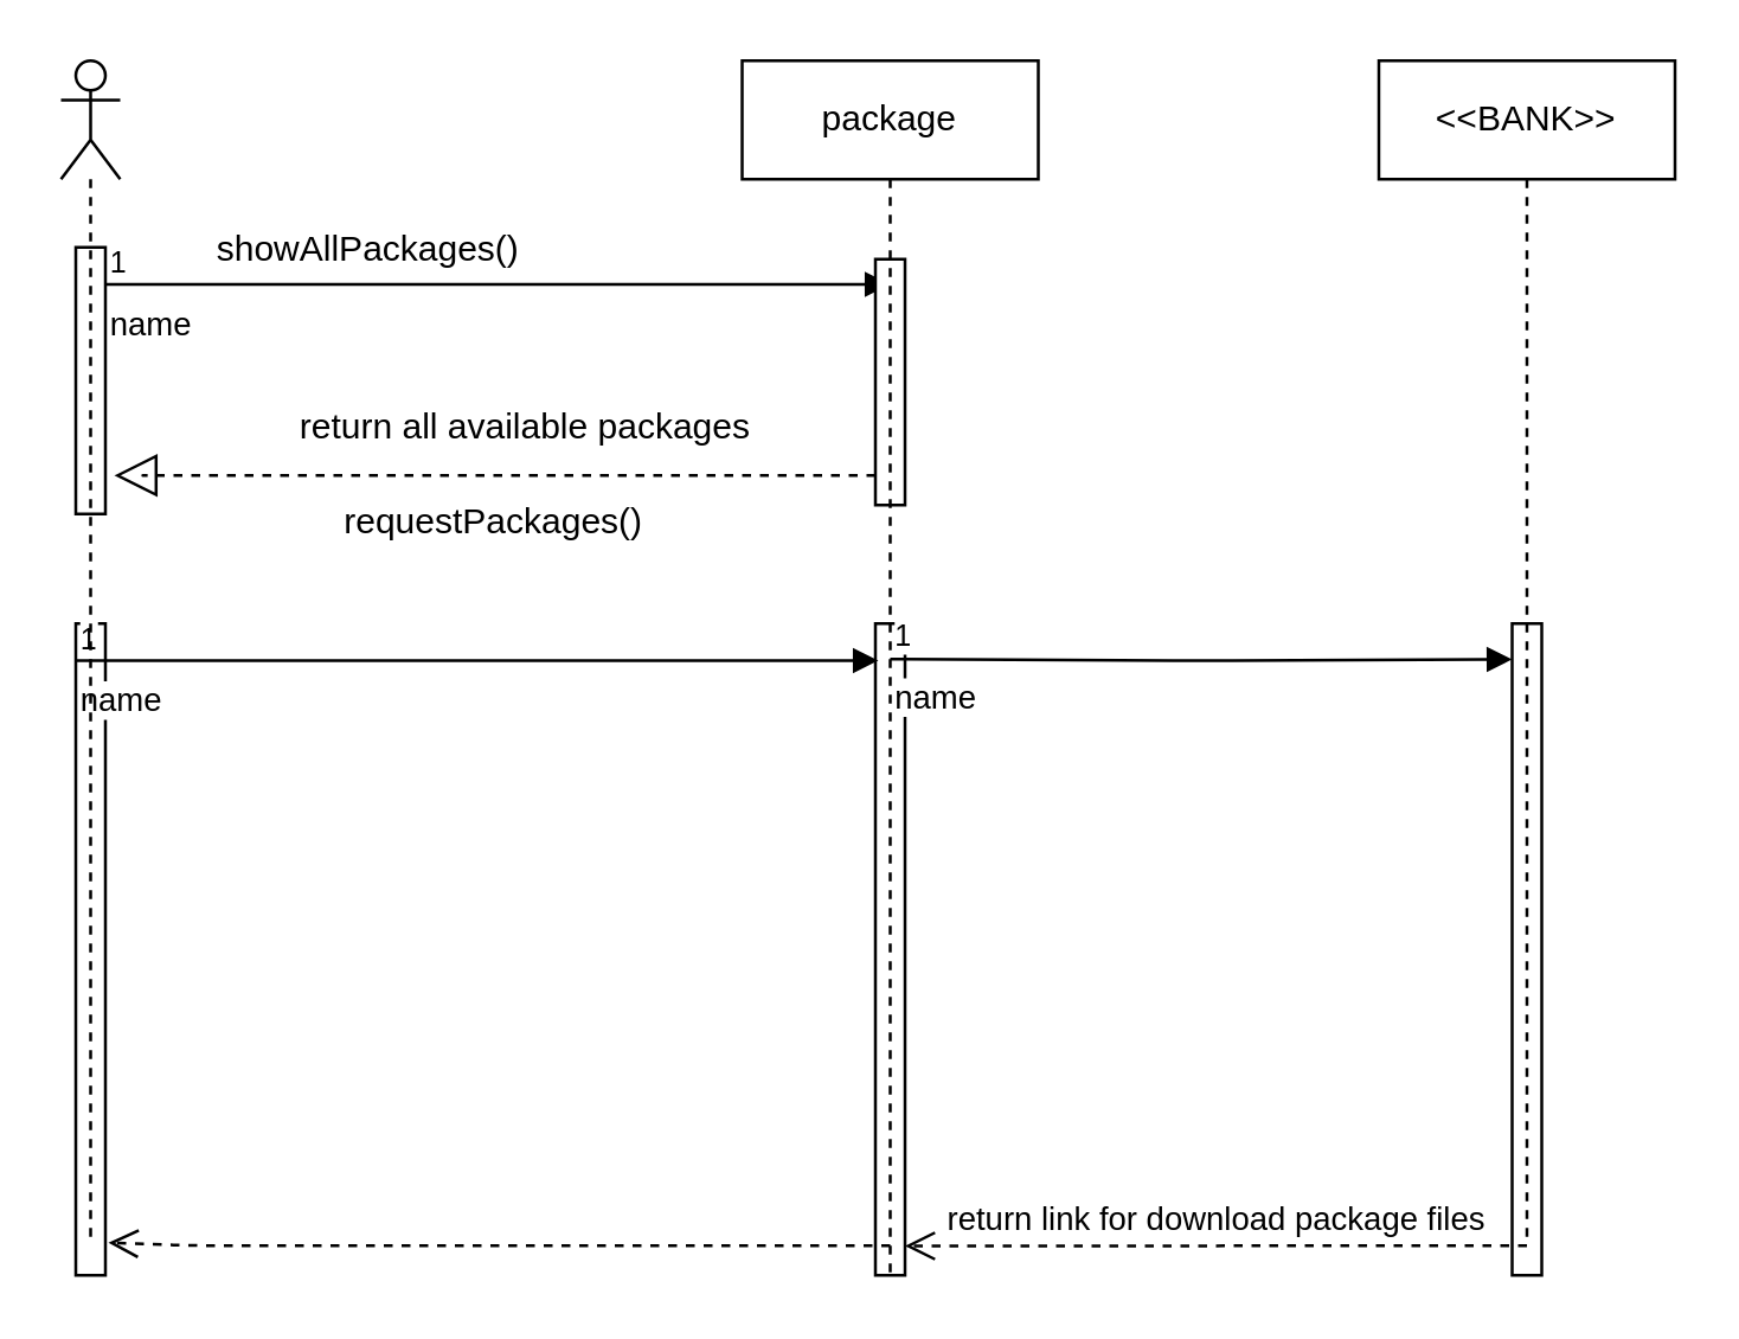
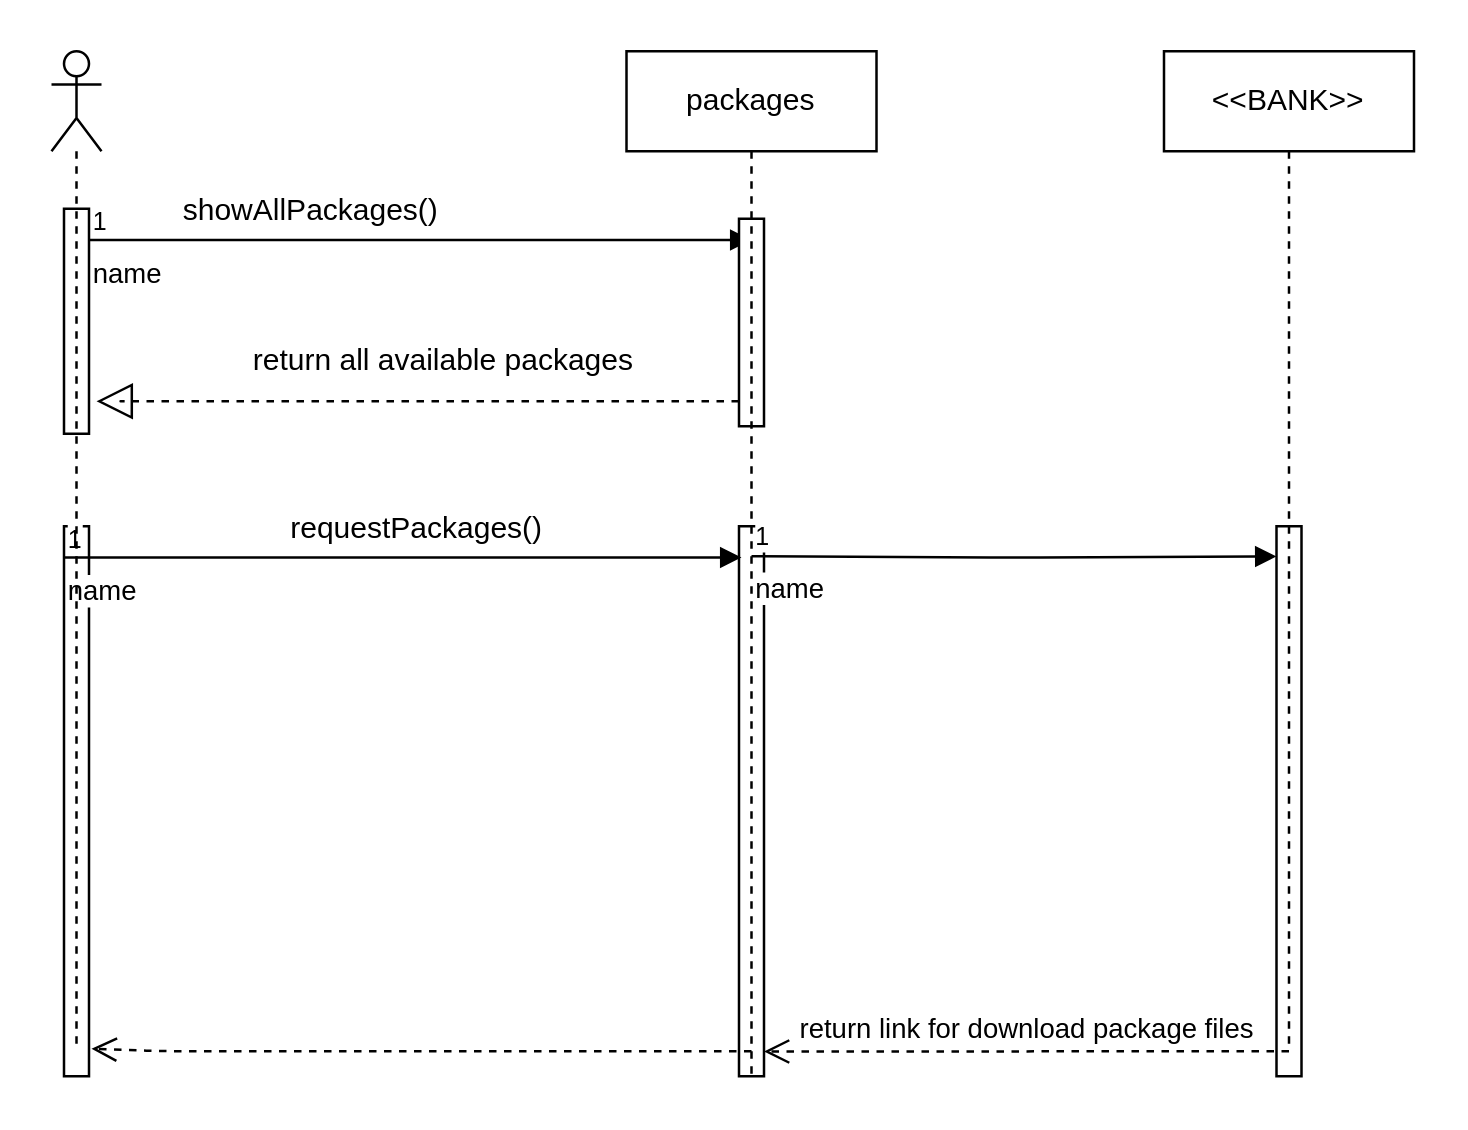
- <mxCell id="19" value="package" style="shape=umlLifeline;perimeter=lifelinePerimeter;whiteSpace=wrap;html=1;container=1;collapsible=0;recursiveResize=0;outlineConnect=0;" vertex="1" parent="1"><mxGeometry x="250" y="20" width="100" height="410" as="geometry" /></mxCell>
+ <mxCell id="19" value="packages" style="shape=umlLifeline;perimeter=lifelinePerimeter;whiteSpace=wrap;html=1;container=1;collapsible=0;recursiveResize=0;outlineConnect=0;" vertex="1" parent="1"><mxGeometry x="250" y="20" width="100" height="410" as="geometry" /></mxCell>
- <mxCell id="7" value="requestPackages()" style="text;strokeColor=none;fillColor=none;align=left;verticalAlign=top;spacingLeft=4;spacingRight=4;overflow=hidden;rotatable=0;points=[[0,0.5],[1,0.5]];portConstraint=eastwest;" parent="1" vertex="1"><mxGeometry x="110" y="162" width="110" height="26" as="geometry" /></mxCell>
+ <mxCell id="7" value="requestPackages()" style="text;strokeColor=none;fillColor=none;align=left;verticalAlign=top;spacingLeft=4;spacingRight=4;overflow=hidden;rotatable=0;points=[[0,0.5],[1,0.5]];portConstraint=eastwest;" parent="1" vertex="1"><mxGeometry x="110" y="197" width="110" height="26" as="geometry" /></mxCell>
